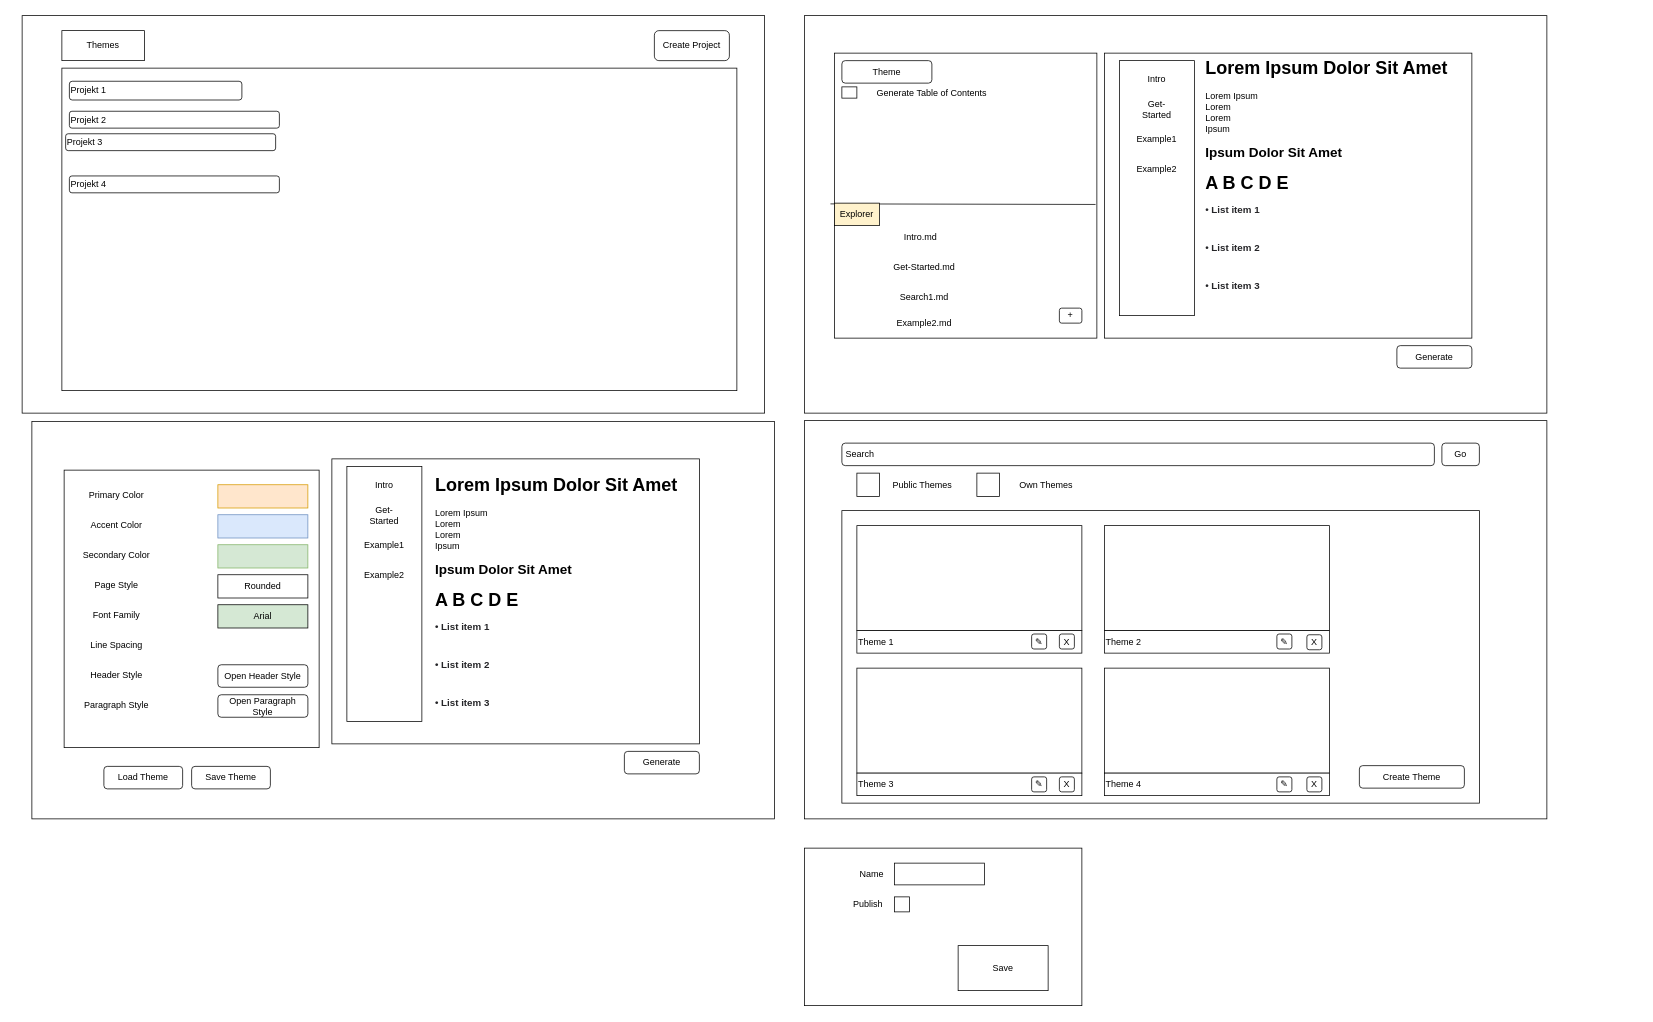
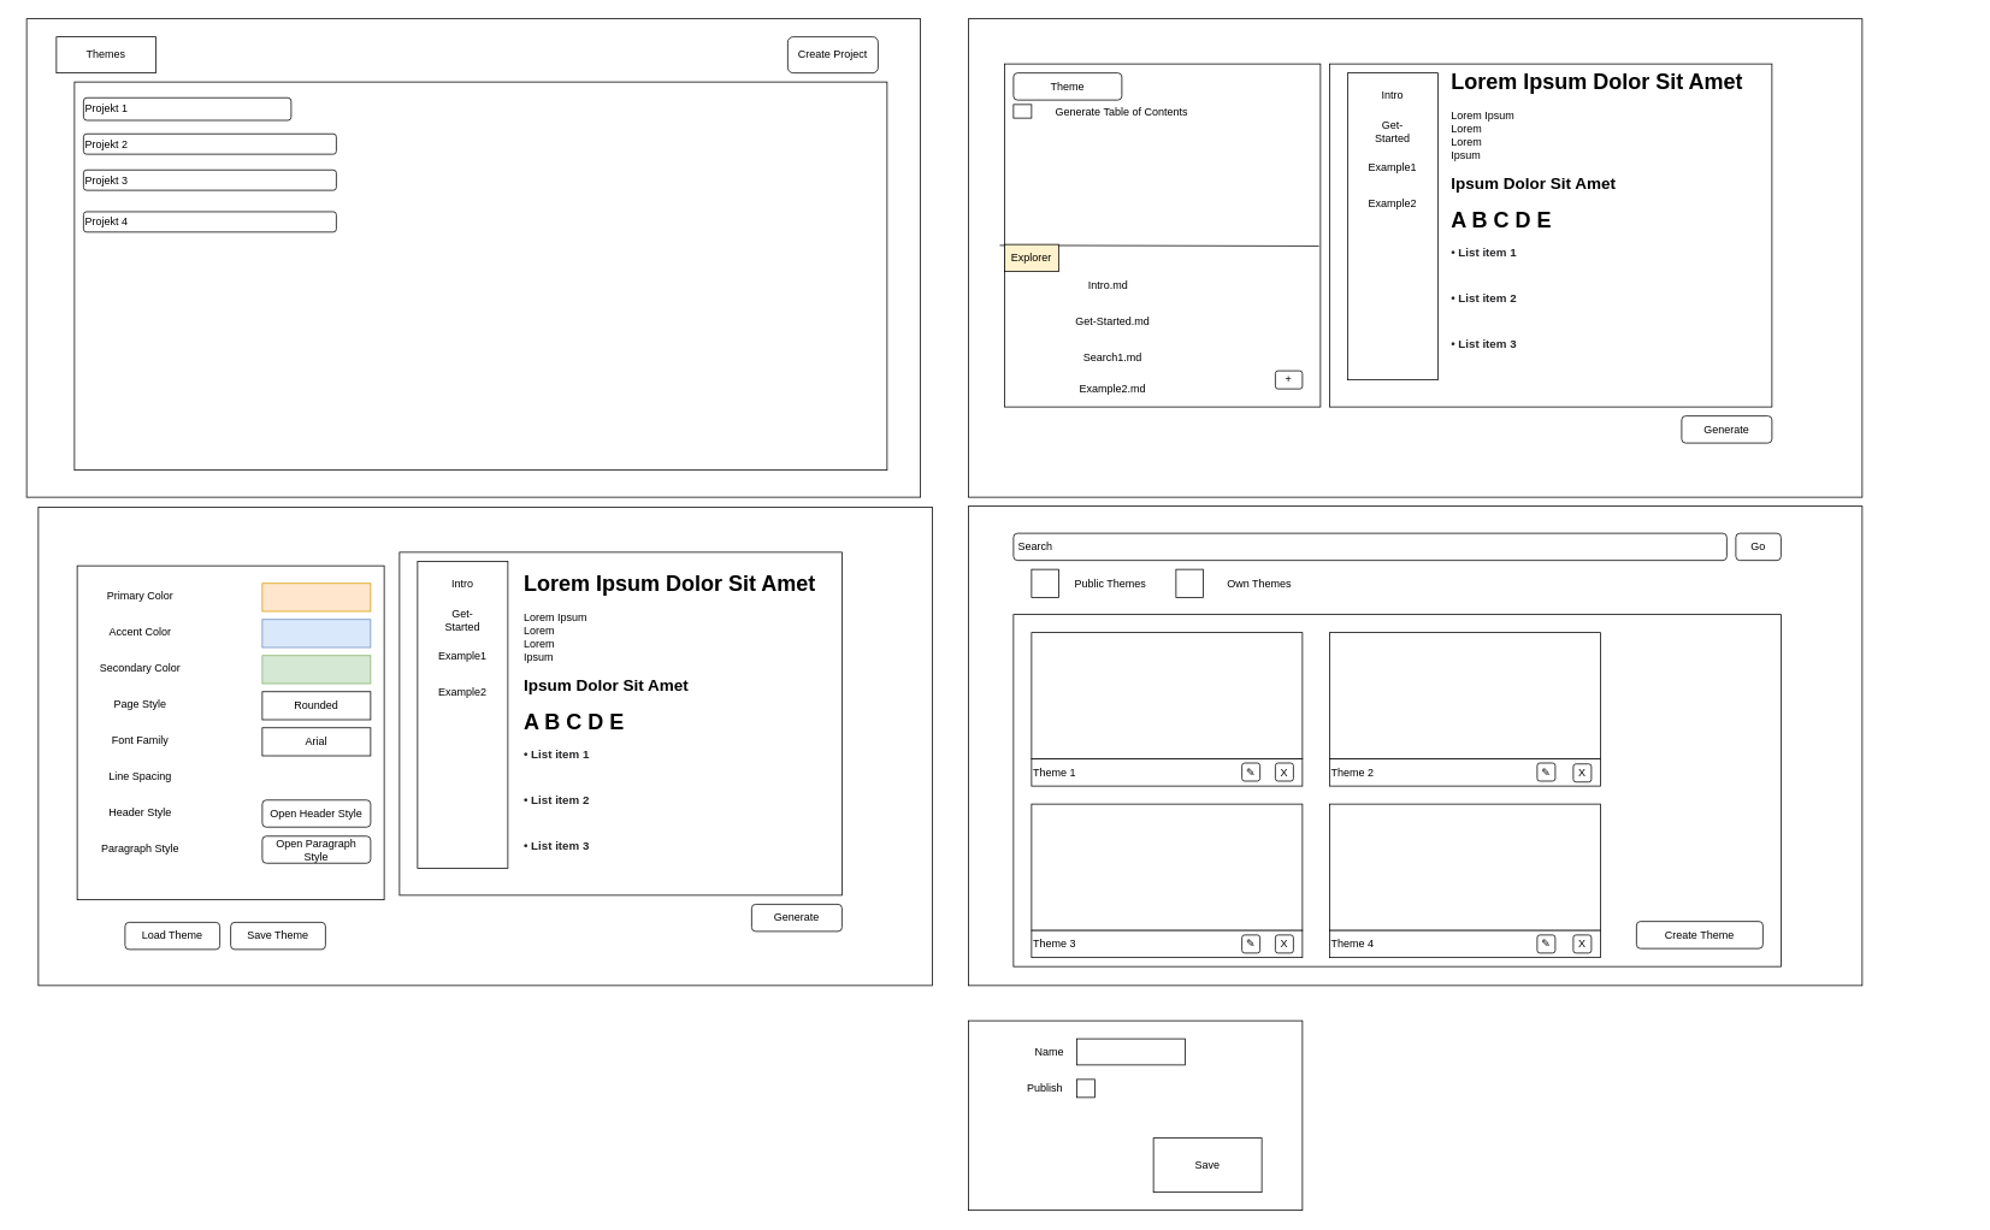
- <mxCell id="81" value="Themes" style="rounded=0;whiteSpace=wrap;html=1;" parent="1" vertex="1"><mxGeometry x="82" y="40" width="110" height="40" as="geometry" /></mxCell>
+ <mxCell id="81" value="Themes" style="rounded=0;whiteSpace=wrap;html=1;" parent="1" vertex="1"><mxGeometry x="62" y="40" width="110" height="40" as="geometry" /></mxCell>
- <mxCell id="42" value="Projekt 3" style="rounded=1;whiteSpace=wrap;html=1;align=left;" parent="1" vertex="1"><mxGeometry x="87" y="177.5" width="280" height="22.5" as="geometry" /></mxCell>
+ <mxCell id="42" value="Projekt 3" style="rounded=1;whiteSpace=wrap;html=1;align=left;" parent="1" vertex="1"><mxGeometry x="92" y="187.5" width="280" height="22.5" as="geometry" /></mxCell>
- <mxCell id="62" value="Arial" style="rounded=0;whiteSpace=wrap;html=1;fillColor=#d5e8d4;" parent="1" vertex="1"><mxGeometry x="290" y="805.5" width="120" height="31" as="geometry" /></mxCell>
+ <mxCell id="62" value="Arial" style="rounded=0;whiteSpace=wrap;html=1;" parent="1" vertex="1"><mxGeometry x="290" y="805.5" width="120" height="31" as="geometry" /></mxCell>
